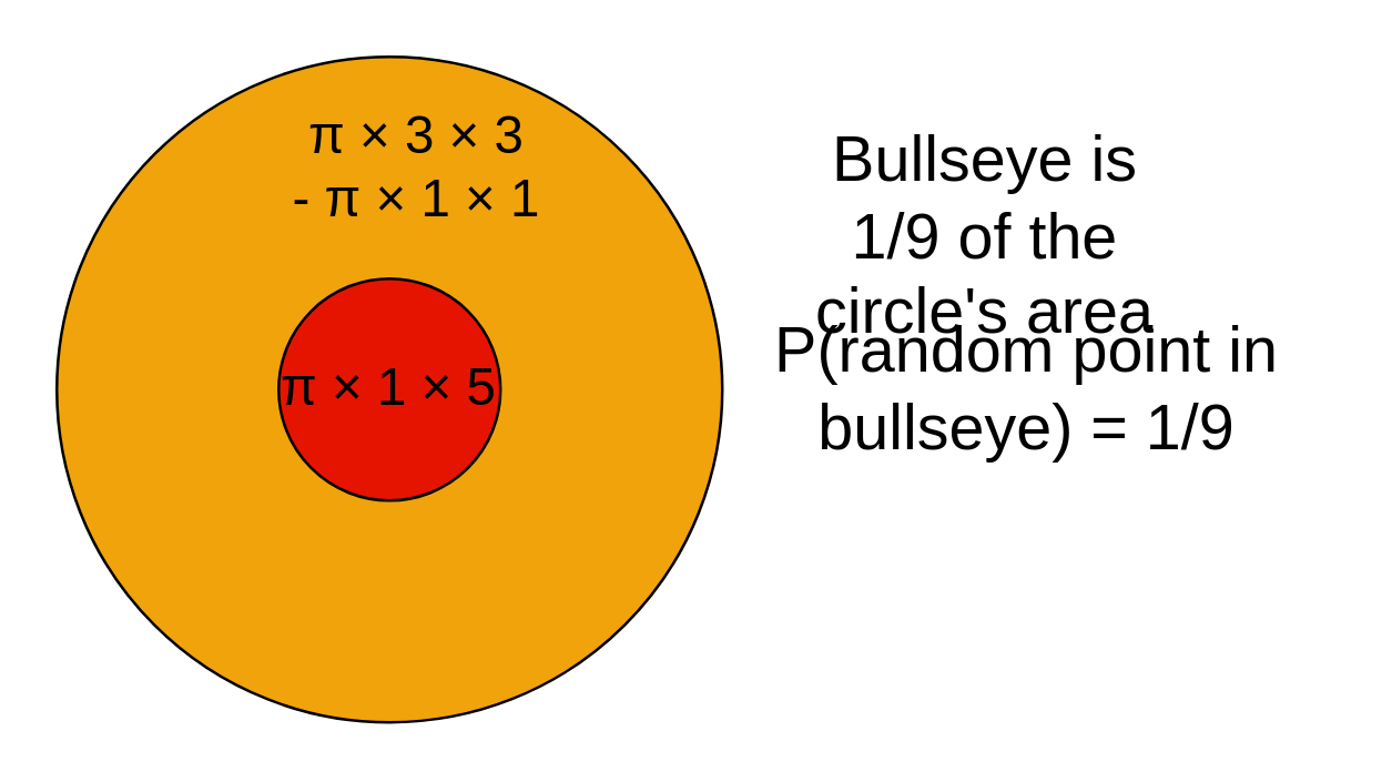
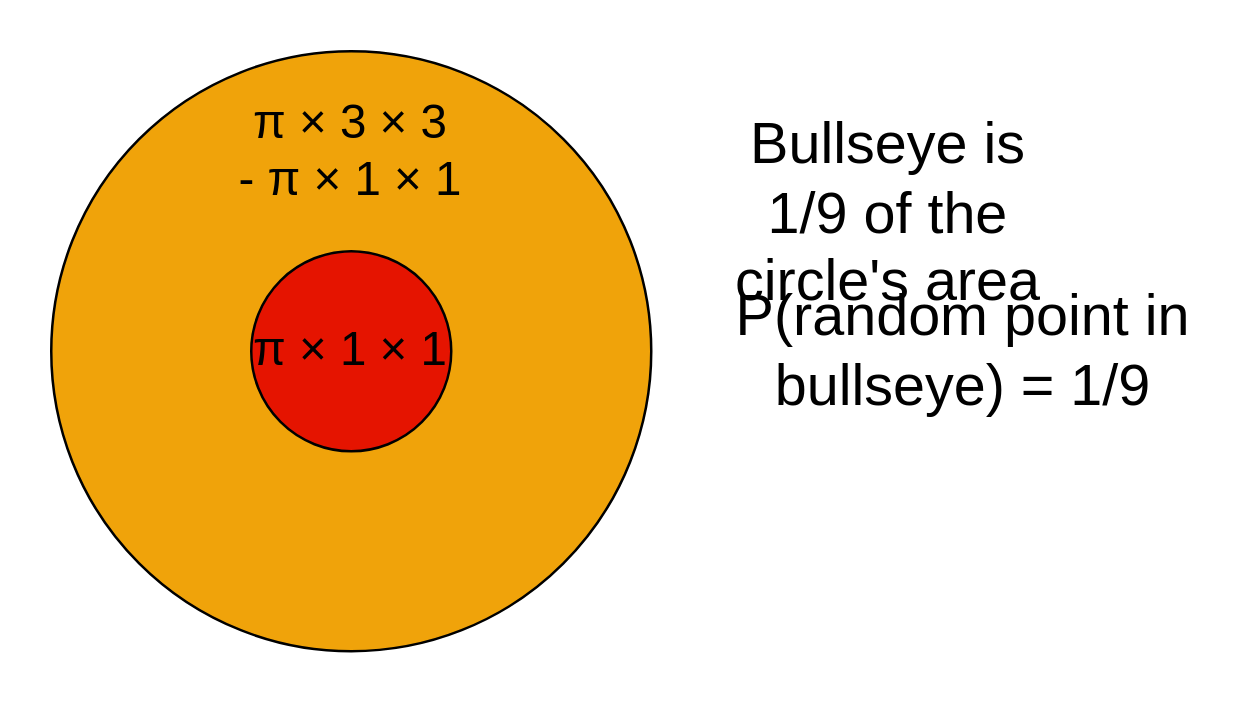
- <mxCell id="5" value="π&amp;nbsp;× 3 × 3 &lt;br&gt;- π × 1&amp;nbsp;× 1" style="text;html=1;strokeColor=none;fillColor=none;align=center;verticalAlign=middle;whiteSpace=wrap;rounded=0;fontSize=19;fontColor=#000000;" vertex="1" parent="1"><mxGeometry x="90" y="45" width="120" height="30" as="geometry" /></mxCell>
+ <mxCell id="5" value="π&amp;nbsp;× 3 × 3 &lt;br&gt;- π × 1&amp;nbsp;× 1" style="text;html=1;strokeColor=none;fillColor=none;align=center;verticalAlign=middle;whiteSpace=wrap;rounded=0;fontSize=19;fontColor=#000000;" vertex="1" parent="1"><mxGeometry x="80" y="45" width="120" height="30" as="geometry" /></mxCell>
- <mxCell id="4" value="π&amp;nbsp;× 1&amp;nbsp;× 5" style="text;html=1;strokeColor=none;fillColor=none;align=center;verticalAlign=middle;whiteSpace=wrap;rounded=0;fontSize=19;fontColor=#000000;" vertex="1" parent="1"><mxGeometry x="85" y="125" width="110" height="30" as="geometry" /></mxCell>
+ <mxCell id="4" value="π&amp;nbsp;× 1&amp;nbsp;× 1" style="text;html=1;strokeColor=none;fillColor=none;align=center;verticalAlign=middle;whiteSpace=wrap;rounded=0;fontSize=19;fontColor=#000000;" vertex="1" parent="1"><mxGeometry x="85" y="125" width="110" height="30" as="geometry" /></mxCell>
- <mxCell id="7" value="P(random point in bullseye) = 1/9" style="text;html=1;strokeColor=none;fillColor=none;align=center;verticalAlign=middle;whiteSpace=wrap;rounded=0;fontSize=23;fontColor=#000000;" vertex="1" parent="1"><mxGeometry x="260" y="125" width="220" height="30" as="geometry" /></mxCell>
+ <mxCell id="7" value="P(random point in bullseye) = 1/9" style="text;html=1;strokeColor=none;fillColor=none;align=center;verticalAlign=middle;whiteSpace=wrap;rounded=0;fontSize=23;fontColor=#000000;" vertex="1" parent="1"><mxGeometry x="275" y="125" width="220" height="30" as="geometry" /></mxCell>
